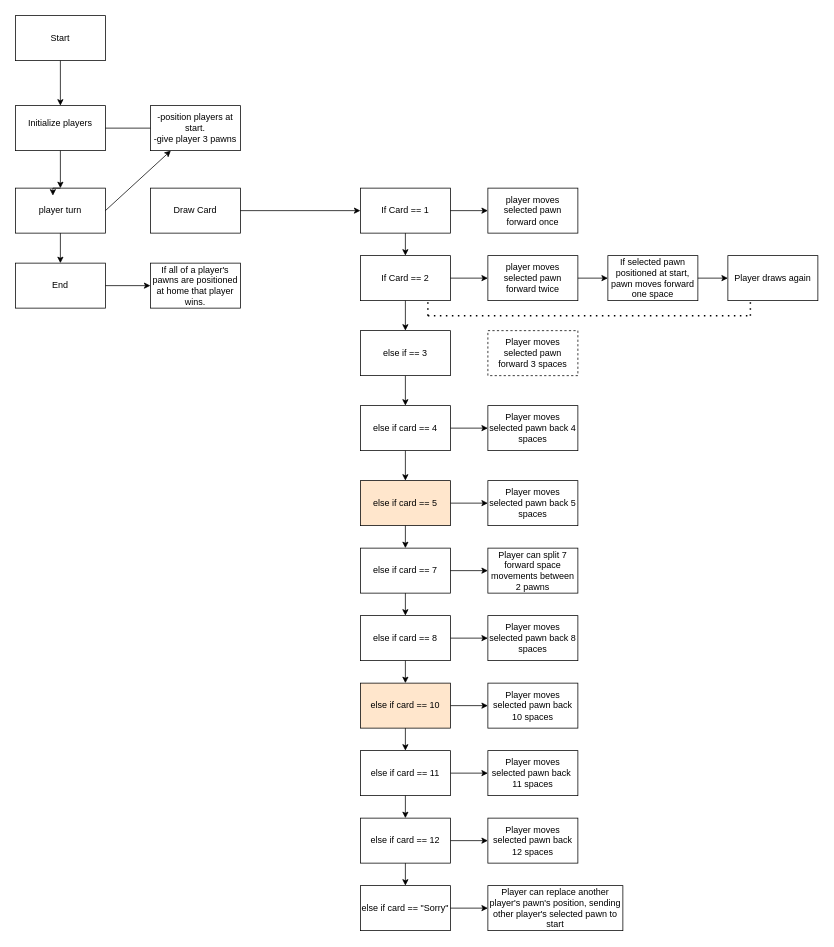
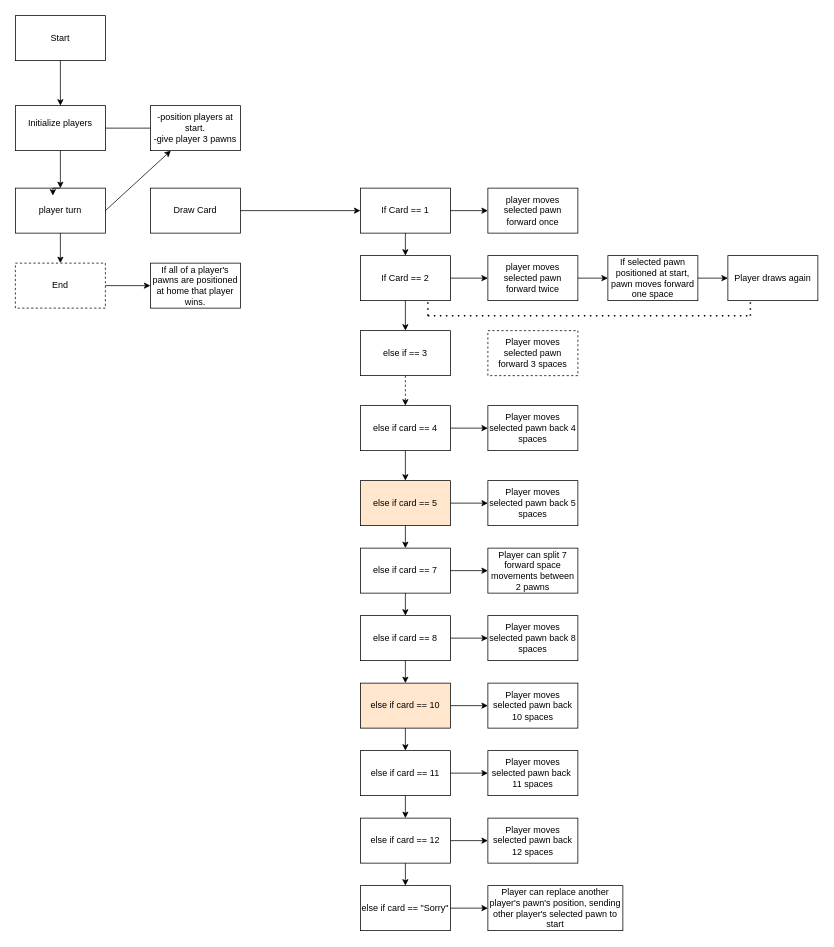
- <mxCell id="3" value="End" style="rounded=0;whiteSpace=wrap;html=1;" vertex="1" parent="1"><mxGeometry x="20" y="350" width="120" height="60" as="geometry" /></mxCell>
+ <mxCell id="3" value="End" style="rounded=0;whiteSpace=wrap;html=1;dashed=1;" vertex="1" parent="1"><mxGeometry x="20" y="350" width="120" height="60" as="geometry" /></mxCell>
- <mxCell id="24" value="" style="endArrow=classic;html=1;rounded=0;entryX=0.5;entryY=0;entryDx=0;entryDy=0;exitX=0.5;exitY=1;exitDx=0;exitDy=0;" edge="1" parent="1" source="38" target="20"><mxGeometry width="50" height="50" relative="1" as="geometry"><mxPoint x="455" y="550" as="sourcePoint" /><mxPoint x="405" y="560" as="targetPoint" /></mxGeometry></mxCell>
+ <mxCell id="24" value="" style="endArrow=classic;html=1;rounded=0;entryX=0.5;entryY=0;entryDx=0;entryDy=0;exitX=0.5;exitY=1;exitDx=0;exitDy=0;dashed=1;" edge="1" parent="1" source="38" target="20"><mxGeometry width="50" height="50" relative="1" as="geometry"><mxPoint x="455" y="550" as="sourcePoint" /><mxPoint x="405" y="560" as="targetPoint" /></mxGeometry></mxCell>
